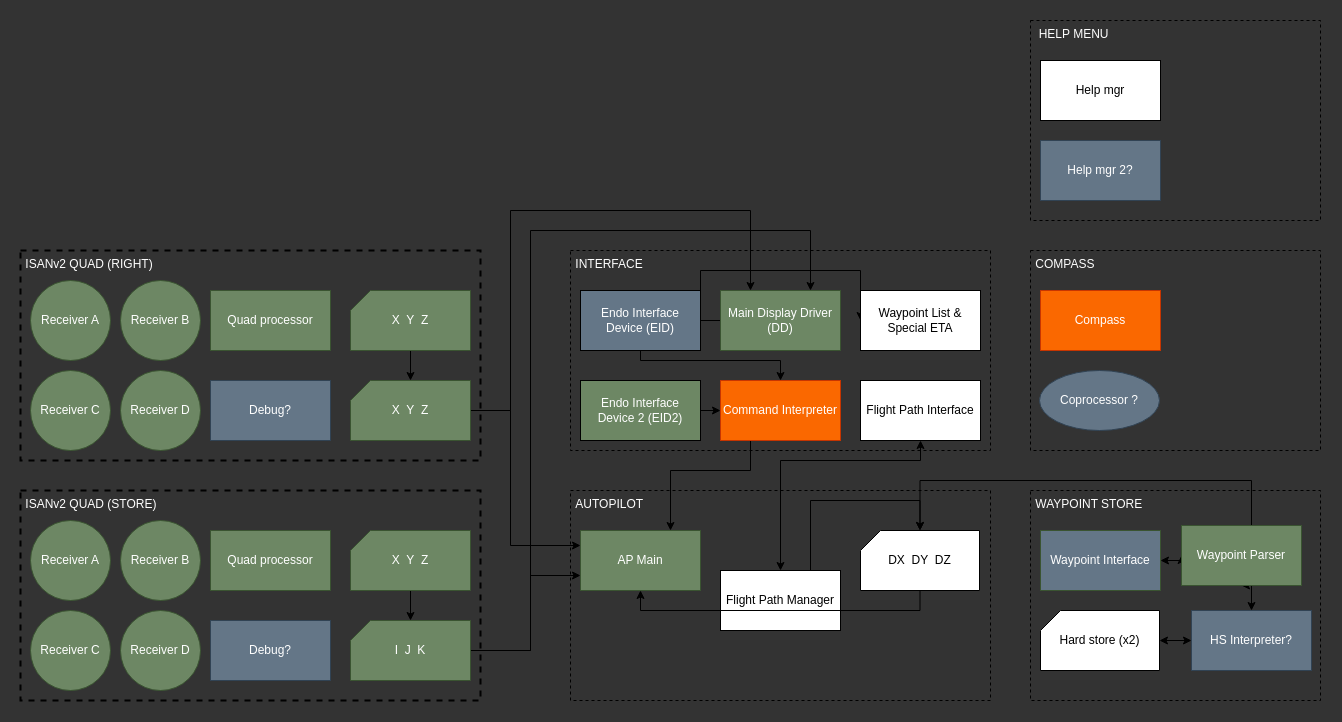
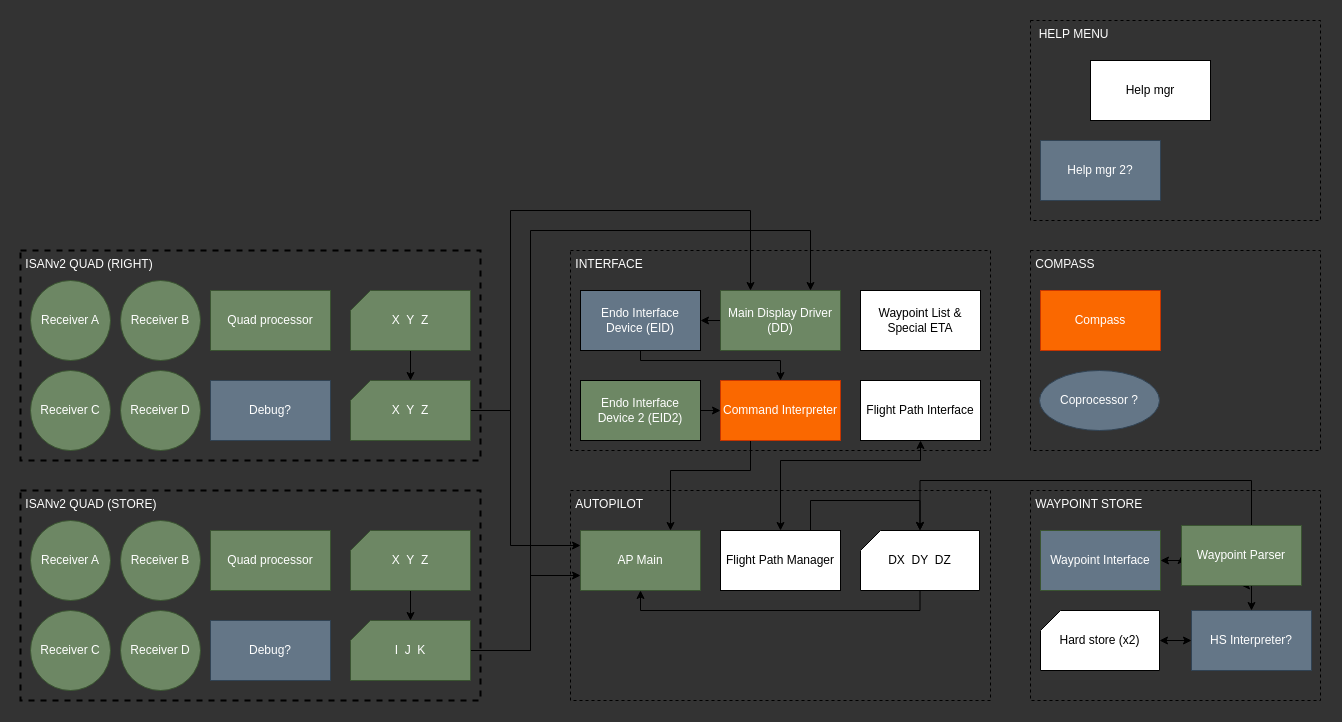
- <mxCell id="57" value="Help mgr" style="rounded=0;whiteSpace=wrap;html=1;align=center;" parent="1" vertex="1"><mxGeometry x="1040" y="60" width="120" height="60" as="geometry" /></mxCell>
+ <mxCell id="57" value="Help mgr" style="rounded=0;whiteSpace=wrap;html=1;align=center;" parent="1" vertex="1"><mxGeometry x="1090" y="60" width="120" height="60" as="geometry" /></mxCell>
- <mxCell id="29" style="edgeStyle=orthogonalEdgeStyle;rounded=0;orthogonalLoop=1;jettySize=auto;html=1;exitX=0;exitY=0.5;exitDx=0;exitDy=0;" parent="1" source="30" target="32" edge="1"><mxGeometry relative="1" as="geometry" /></mxCell>
+ <mxCell id="29" style="edgeStyle=orthogonalEdgeStyle;rounded=0;orthogonalLoop=1;jettySize=auto;html=1;exitX=0;exitY=0.5;exitDx=0;exitDy=0;entryX=1;entryY=0.5;entryDx=0;entryDy=0;" parent="1" source="30" target="28" edge="1"><mxGeometry relative="1" as="geometry" /></mxCell>
- <mxCell id="43" value="Flight Path Manager" style="rounded=0;whiteSpace=wrap;html=1;align=center;" parent="1" vertex="1"><mxGeometry x="720" y="570" width="120" height="60" as="geometry" /></mxCell>
+ <mxCell id="43" value="Flight Path Manager" style="rounded=0;whiteSpace=wrap;html=1;align=center;" parent="1" vertex="1"><mxGeometry x="720" y="530" width="120" height="60" as="geometry" /></mxCell>
